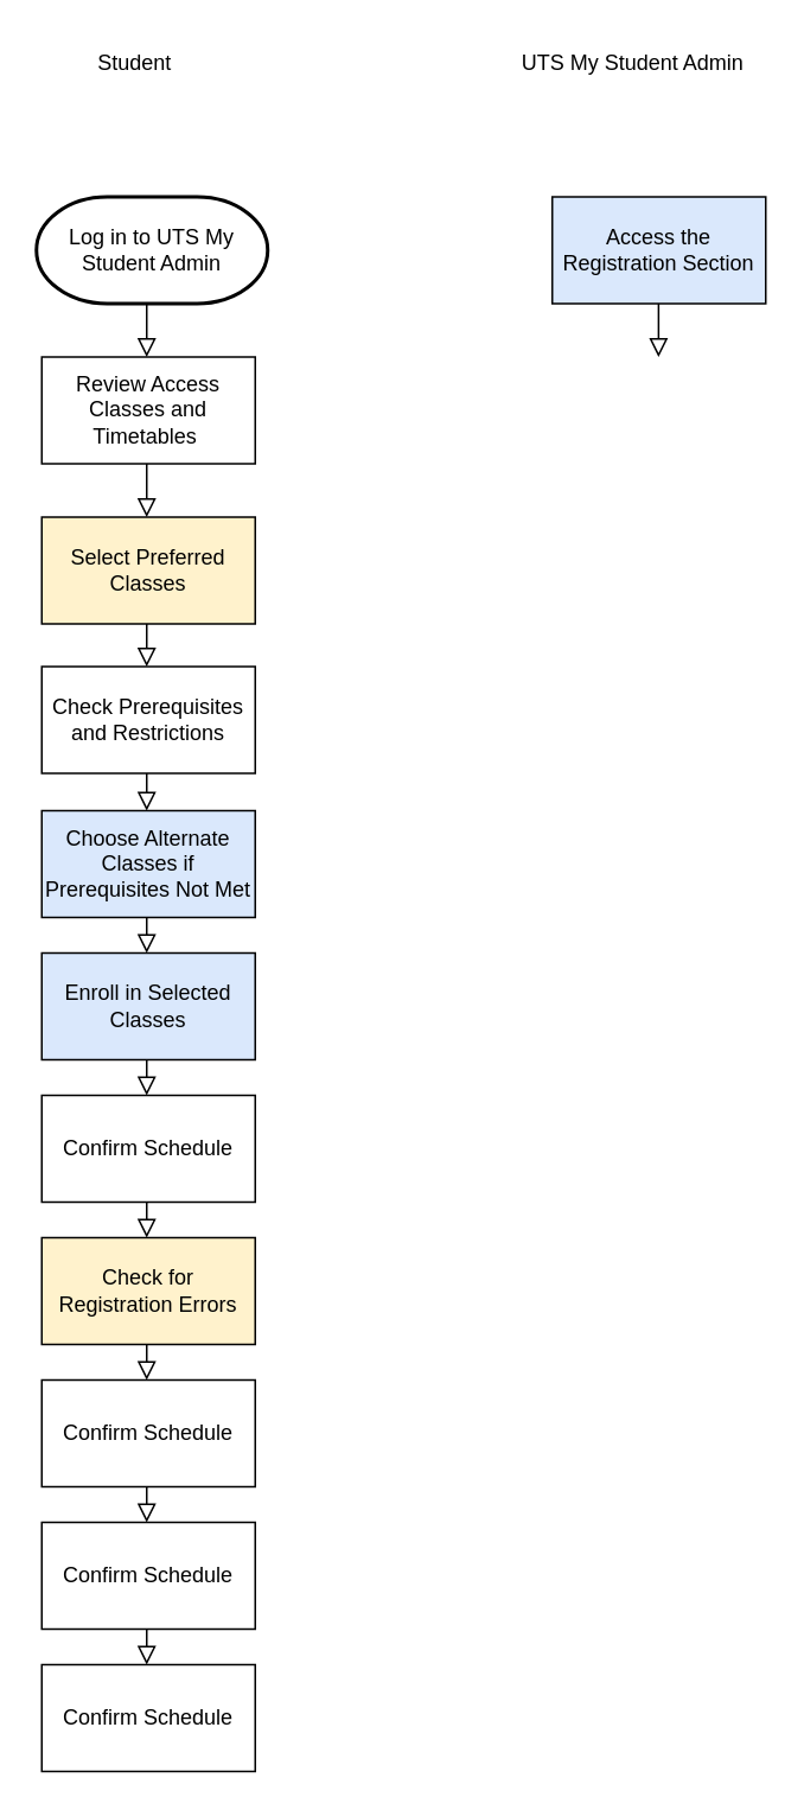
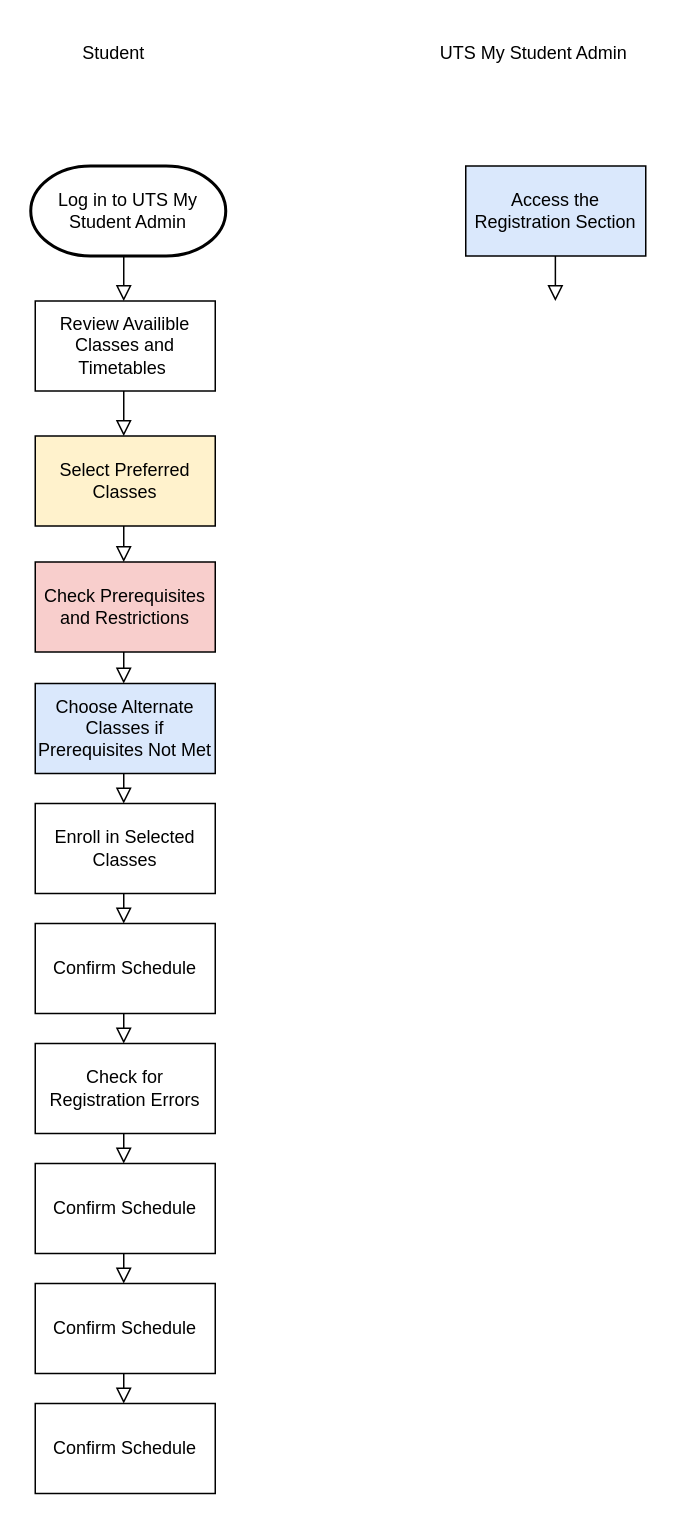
- <mxCell id="17" value="Review Access Classes and Timetables&amp;nbsp;" style="rounded=0;whiteSpace=wrap;html=1;" vertex="1" parent="1"><mxGeometry x="23" y="200" width="120" height="60" as="geometry" /></mxCell>
+ <mxCell id="17" value="Review Availible Classes and Timetables&amp;nbsp;" style="rounded=0;whiteSpace=wrap;html=1;" vertex="1" parent="1"><mxGeometry x="23" y="200" width="120" height="60" as="geometry" /></mxCell>
- <mxCell id="19" value="Check Prerequisites and Restrictions" style="rounded=0;whiteSpace=wrap;html=1;" vertex="1" parent="1"><mxGeometry x="23" y="374" width="120" height="60" as="geometry" /></mxCell>
+ <mxCell id="19" value="Check Prerequisites and Restrictions" style="rounded=0;whiteSpace=wrap;html=1;fillColor=#f8cecc;" vertex="1" parent="1"><mxGeometry x="23" y="374" width="120" height="60" as="geometry" /></mxCell>
- <mxCell id="21" value="Enroll in Selected Classes" style="rounded=0;whiteSpace=wrap;html=1;fillColor=#dae8fc;" vertex="1" parent="1"><mxGeometry x="23" y="535" width="120" height="60" as="geometry" /></mxCell>
+ <mxCell id="21" value="Enroll in Selected Classes" style="rounded=0;whiteSpace=wrap;html=1;" vertex="1" parent="1"><mxGeometry x="23" y="535" width="120" height="60" as="geometry" /></mxCell>
- <mxCell id="23" value="Check for Registration Errors" style="rounded=0;whiteSpace=wrap;html=1;fillColor=#fff2cc;" vertex="1" parent="1"><mxGeometry x="23" y="695" width="120" height="60" as="geometry" /></mxCell>
+ <mxCell id="23" value="Check for Registration Errors" style="rounded=0;whiteSpace=wrap;html=1;" vertex="1" parent="1"><mxGeometry x="23" y="695" width="120" height="60" as="geometry" /></mxCell>
